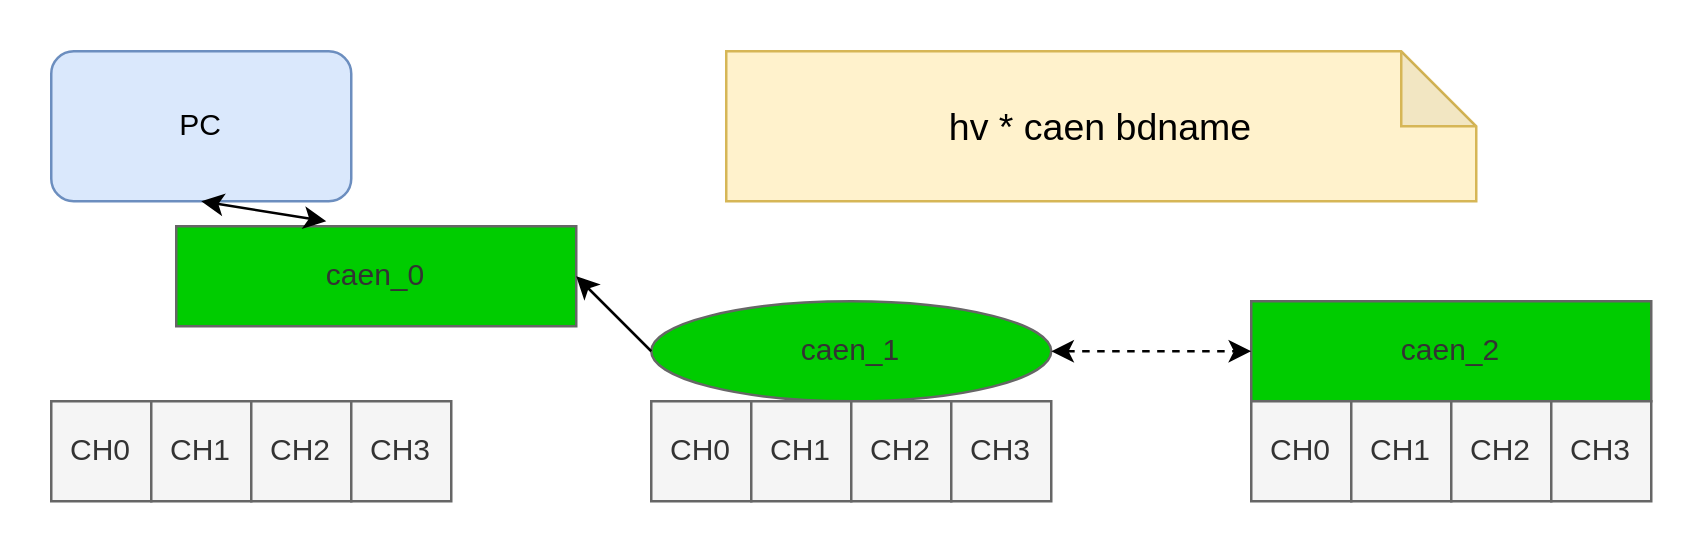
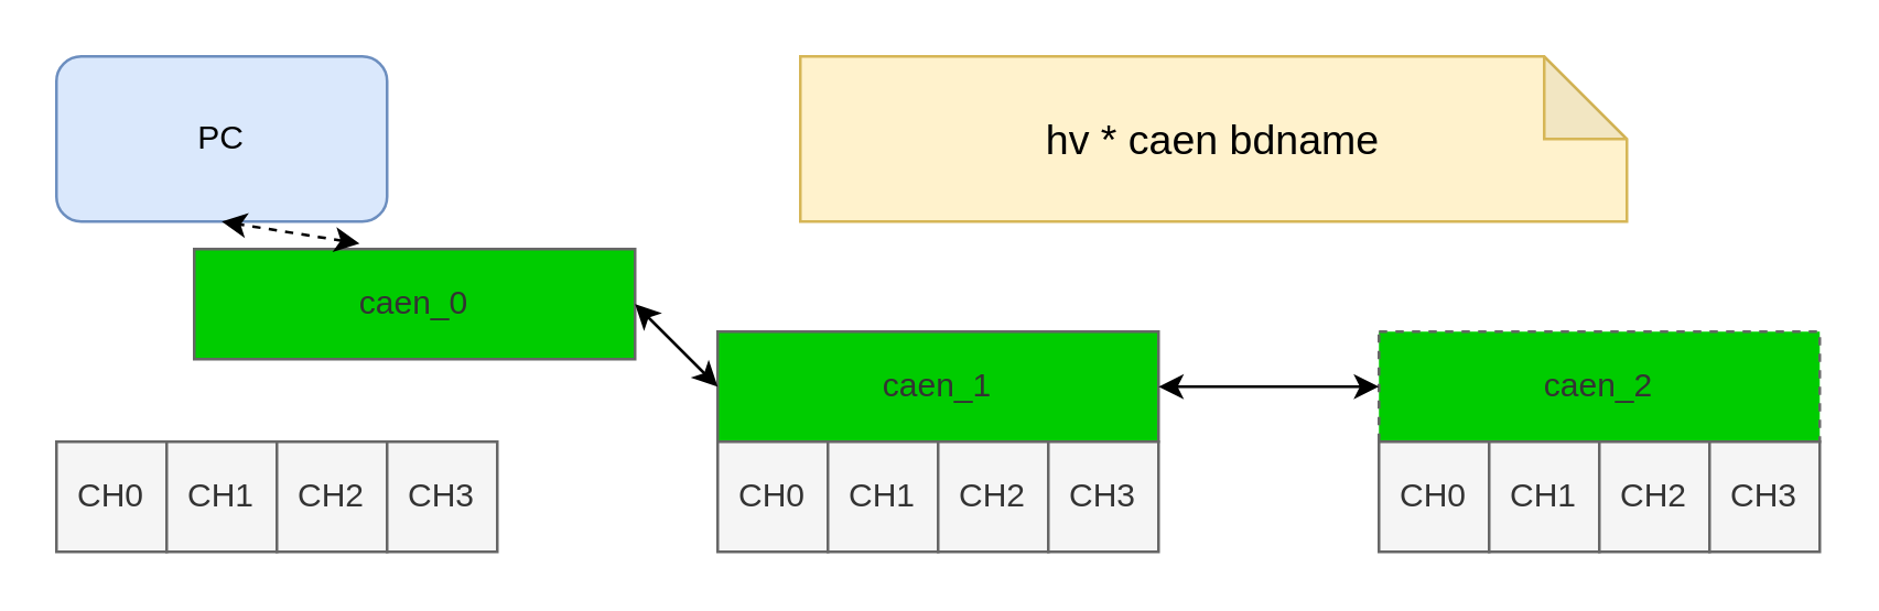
- <mxCell id="18" value="" style="endArrow=classic;startArrow=classic;html=1;entryX=0.5;entryY=1;entryDx=0;entryDy=0;exitX=0.375;exitY=-0.05;exitDx=0;exitDy=0;exitPerimeter=0;" edge="1" parent="1" source="3" target="2"><mxGeometry width="50" height="50" relative="1" as="geometry"><mxPoint x="300" y="400" as="sourcePoint" /><mxPoint x="350" y="350" as="targetPoint" /></mxGeometry></mxCell>
+ <mxCell id="18" value="" style="endArrow=classic;startArrow=classic;html=1;entryX=0.5;entryY=1;entryDx=0;entryDy=0;exitX=0.375;exitY=-0.05;exitDx=0;exitDy=0;exitPerimeter=0;dashed=1;" edge="1" parent="1" source="3" target="2"><mxGeometry width="50" height="50" relative="1" as="geometry"><mxPoint x="300" y="400" as="sourcePoint" /><mxPoint x="350" y="350" as="targetPoint" /></mxGeometry></mxCell>
- <mxCell id="19" value="" style="endArrow=none;startArrow=classic;html=1;exitX=1;exitY=0.5;exitDx=0;exitDy=0;entryX=0;entryY=0.5;entryDx=0;entryDy=0;fillColor=#f5f5f5;" edge="1" parent="1" source="3" target="8"><mxGeometry width="50" height="50" relative="1" as="geometry"><mxPoint x="300" y="400" as="sourcePoint" /><mxPoint x="240" y="160" as="targetPoint" /></mxGeometry></mxCell>
+ <mxCell id="19" value="" style="endArrow=classic;startArrow=classic;html=1;exitX=1;exitY=0.5;exitDx=0;exitDy=0;entryX=0;entryY=0.5;entryDx=0;entryDy=0;fillColor=#f5f5f5;" edge="1" parent="1" source="3" target="8"><mxGeometry width="50" height="50" relative="1" as="geometry"><mxPoint x="300" y="400" as="sourcePoint" /><mxPoint x="240" y="160" as="targetPoint" /></mxGeometry></mxCell>
- <mxCell id="8" value="caen_1" style="ellipse;whiteSpace=wrap;html=1;strokeColor=#666666;fontColor=#333333;fillColor=#00CC00;" vertex="1" parent="1"><mxGeometry x="260" y="120" width="160" height="40" as="geometry" /></mxCell>
+ <mxCell id="8" value="caen_1" style="rounded=0;whiteSpace=wrap;html=1;strokeColor=#666666;fontColor=#333333;fillColor=#00CC00;" vertex="1" parent="1"><mxGeometry x="260" y="120" width="160" height="40" as="geometry" /></mxCell>
- <mxCell id="20" value="" style="endArrow=classic;startArrow=classic;html=1;exitX=1;exitY=0.5;exitDx=0;exitDy=0;entryX=0;entryY=0.5;entryDx=0;entryDy=0;fillColor=#f5f5f5;dashed=1;" edge="1" parent="1" source="8" target="13"><mxGeometry width="50" height="50" relative="1" as="geometry"><mxPoint x="300" y="400" as="sourcePoint" /><mxPoint x="350" y="350" as="targetPoint" /></mxGeometry></mxCell>
+ <mxCell id="20" value="" style="endArrow=classic;startArrow=classic;html=1;exitX=1;exitY=0.5;exitDx=0;exitDy=0;entryX=0;entryY=0.5;entryDx=0;entryDy=0;fillColor=#f5f5f5;" edge="1" parent="1" source="8" target="13"><mxGeometry width="50" height="50" relative="1" as="geometry"><mxPoint x="300" y="400" as="sourcePoint" /><mxPoint x="350" y="350" as="targetPoint" /></mxGeometry></mxCell>
- <mxCell id="13" value="caen_2" style="rounded=0;whiteSpace=wrap;html=1;strokeColor=#666666;fontColor=#333333;fillColor=#00CC00;" vertex="1" parent="1"><mxGeometry x="500" y="120" width="160" height="40" as="geometry" /></mxCell>
+ <mxCell id="13" value="caen_2" style="rounded=0;whiteSpace=wrap;html=1;strokeColor=#666666;fontColor=#333333;fillColor=#00CC00;dashed=1;" vertex="1" parent="1"><mxGeometry x="500" y="120" width="160" height="40" as="geometry" /></mxCell>
